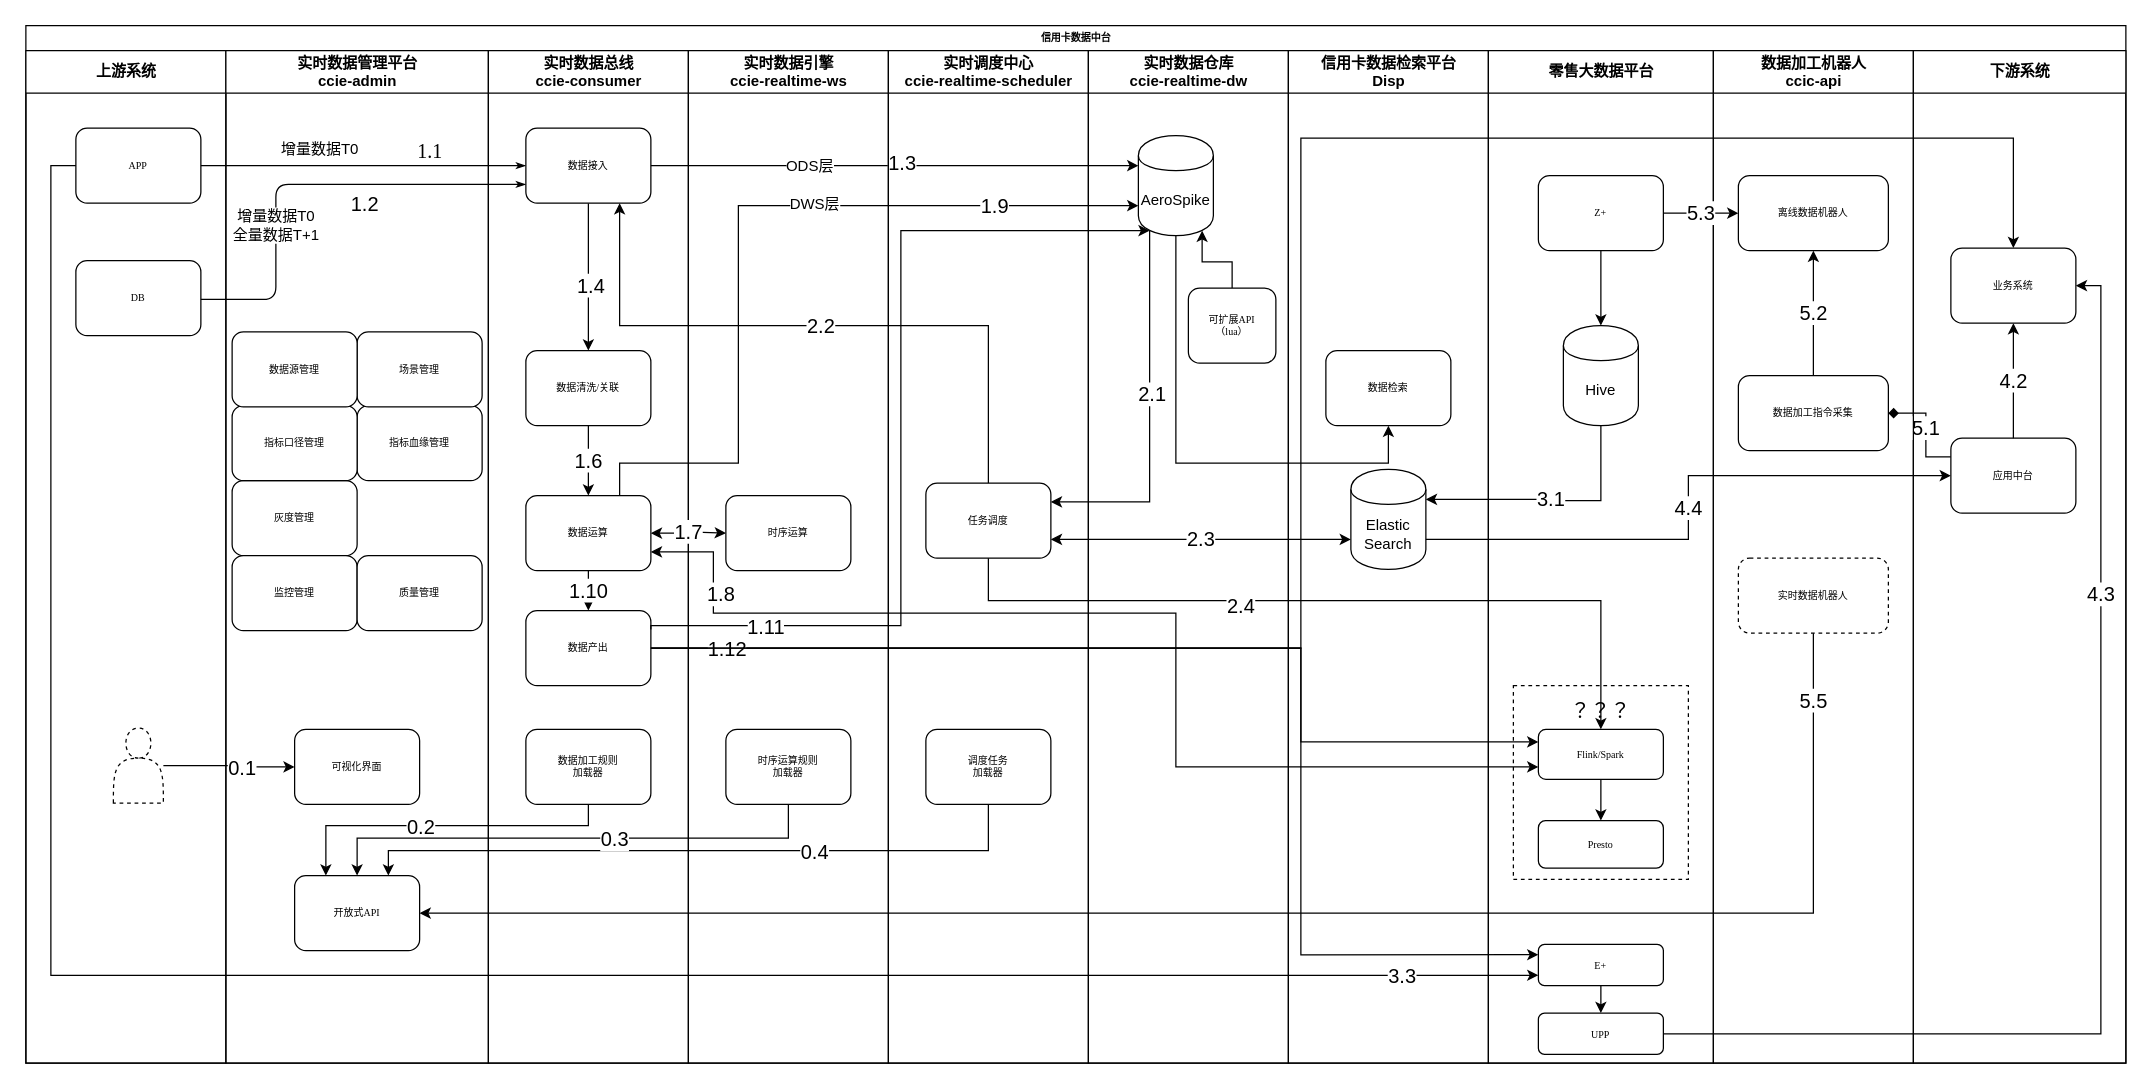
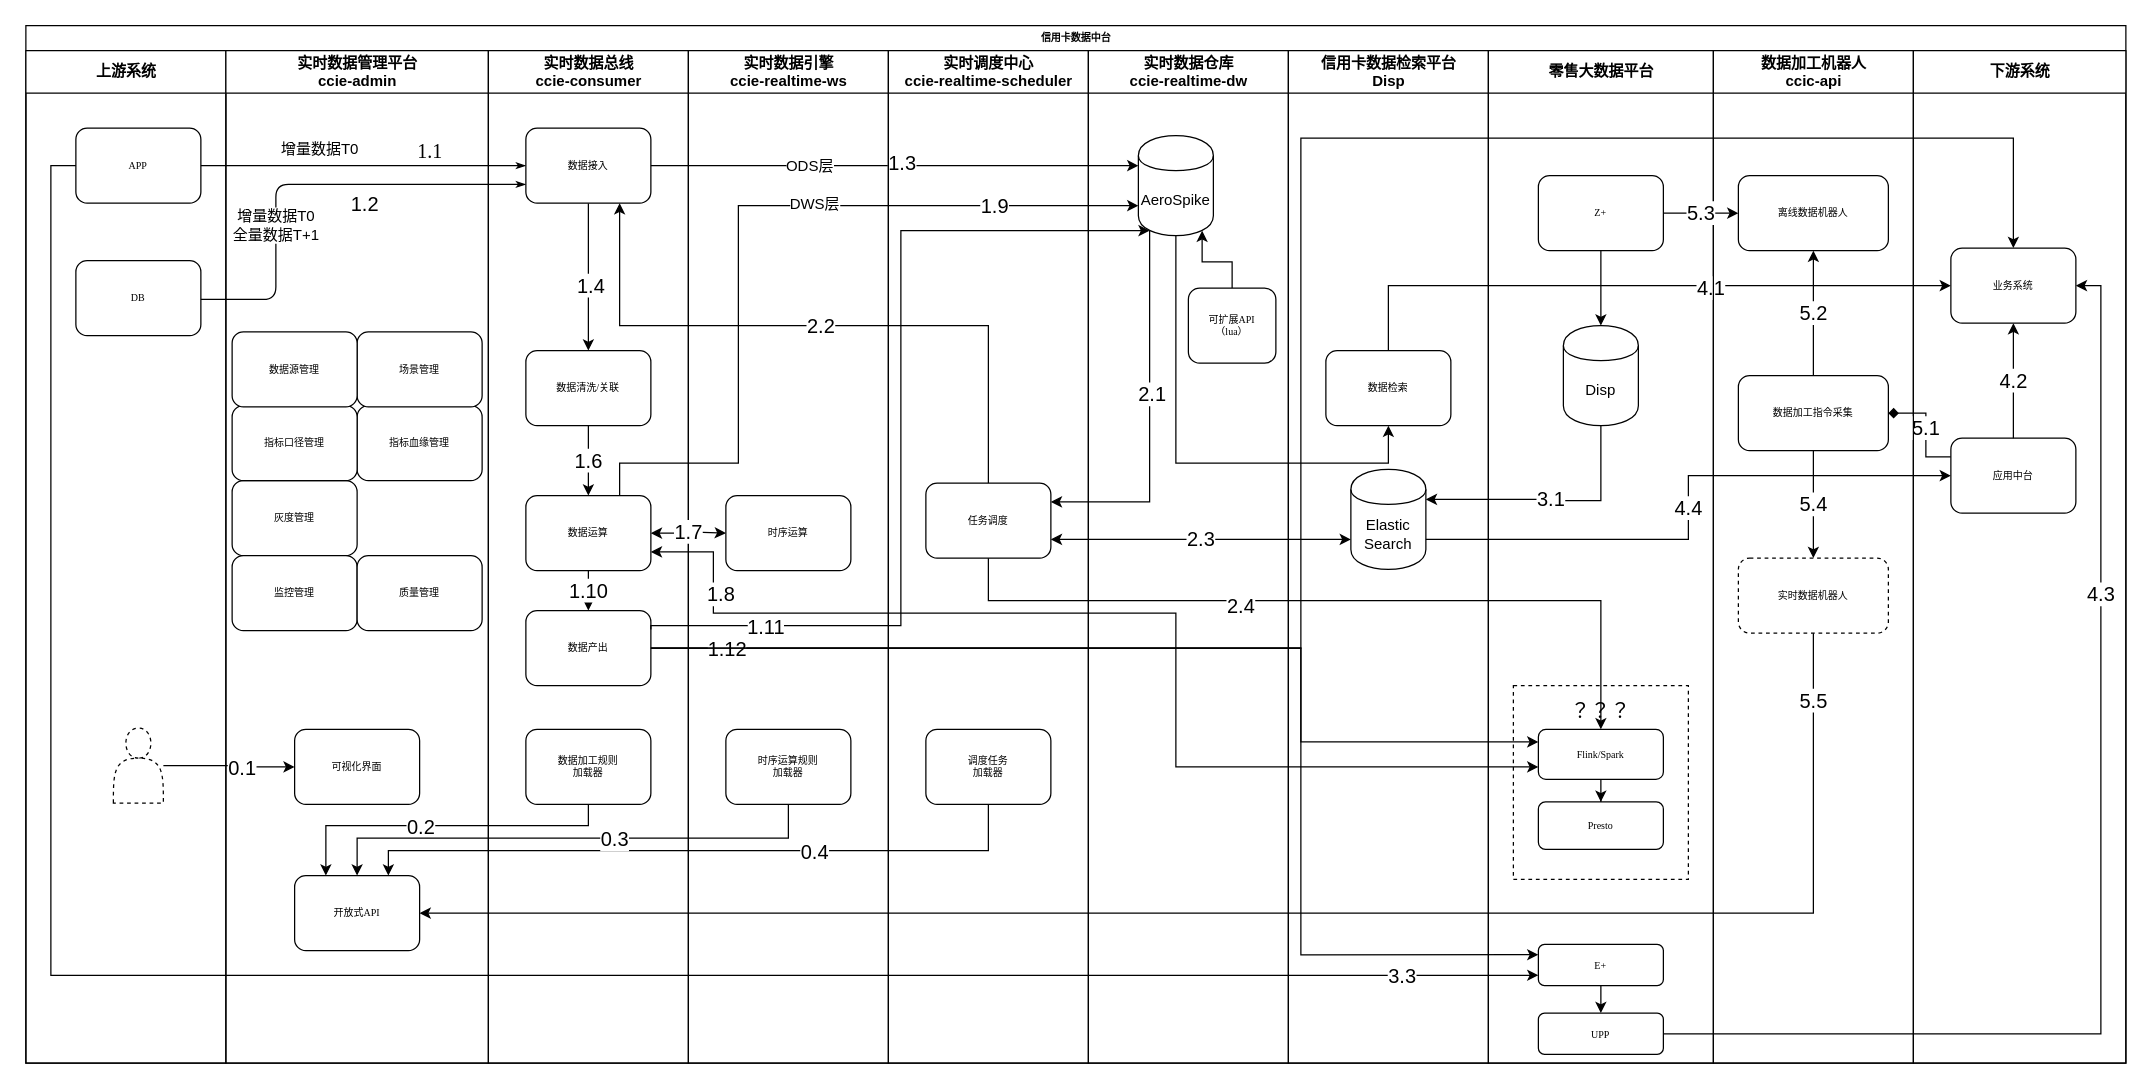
+ <mxCell id="66" style="edgeStyle=orthogonalEdgeStyle;rounded=0;orthogonalLoop=1;jettySize=auto;html=1;startArrow=classic;startFill=1;fontSize=16;endArrow=none;endFill=0;" parent="2" source="87" target="47" edge="1"><mxGeometry relative="1" as="geometry" /></mxCell>
+ <mxCell id="67" value="4.1" style="text;html=1;resizable=0;points=[];align=center;verticalAlign=middle;labelBackgroundColor=#ffffff;fontSize=16;" parent="66" vertex="1" connectable="0"><mxGeometry x="-0.232" y="1" relative="1" as="geometry"><mxPoint as="offset" /></mxGeometry></mxCell>
- <mxCell id="51" value="Hive" style="shape=cylinder;whiteSpace=wrap;html=1;boundedLbl=1;backgroundOutline=1;" parent="49" vertex="1"><mxGeometry x="60" y="220" width="60" height="80" as="geometry" /></mxCell>
+ <mxCell id="51" value="Disp" style="shape=cylinder;whiteSpace=wrap;html=1;boundedLbl=1;backgroundOutline=1;" parent="49" vertex="1"><mxGeometry x="60" y="220" width="60" height="80" as="geometry" /></mxCell>
+ <mxCell id="79" value="5.4" style="edgeStyle=orthogonalEdgeStyle;rounded=0;orthogonalLoop=1;jettySize=auto;html=1;entryX=0.5;entryY=0;entryDx=0;entryDy=0;startArrow=none;startFill=0;fontSize=16;" parent="75" source="80" target="77" edge="1"><mxGeometry relative="1" as="geometry" /></mxCell>
- <mxCell id="54" value="Presto" style="rounded=1;whiteSpace=wrap;html=1;shadow=0;labelBackgroundColor=none;strokeColor=#000000;strokeWidth=1;fillColor=#ffffff;fontFamily=Verdana;fontSize=8;fontColor=#000000;align=center;" parent="49" vertex="1"><mxGeometry x="40" y="616" width="100" height="38" as="geometry" /></mxCell>
+ <mxCell id="54" value="Presto" style="rounded=1;whiteSpace=wrap;html=1;shadow=0;labelBackgroundColor=none;strokeColor=#000000;strokeWidth=1;fillColor=#ffffff;fontFamily=Verdana;fontSize=8;fontColor=#000000;align=center;" parent="49" vertex="1"><mxGeometry x="40" y="601" width="100" height="38" as="geometry" /></mxCell>
